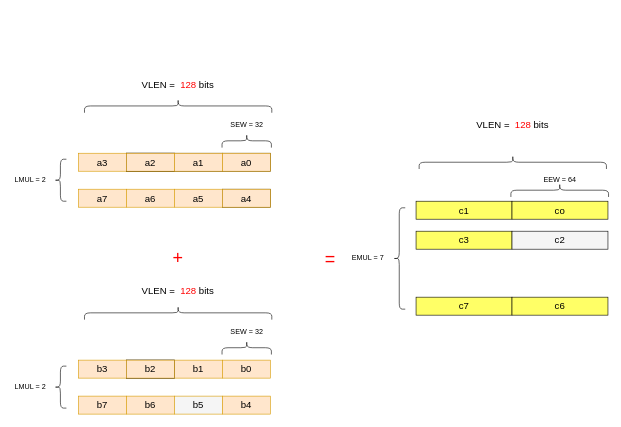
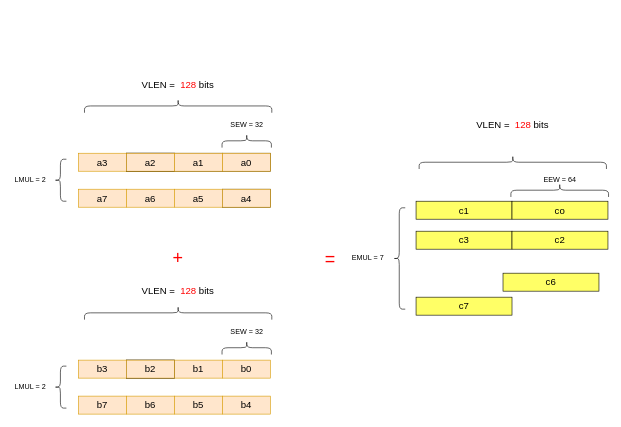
- <mxCell id="14" value="&lt;font style=&quot;font-size: 16px;&quot;&gt;c2&lt;/font&gt;" style="rounded=0;whiteSpace=wrap;html=1;fillColor=#f5f5f5;" parent="1" vertex="1"><mxGeometry x="853" y="385" width="160" height="30" as="geometry" /></mxCell>
+ <mxCell id="14" value="&lt;font style=&quot;font-size: 16px;&quot;&gt;c2&lt;/font&gt;" style="rounded=0;whiteSpace=wrap;html=1;fillColor=#FFFF66;" parent="1" vertex="1"><mxGeometry x="853" y="385" width="160" height="30" as="geometry" /></mxCell>
- <mxCell id="16" value="&lt;font style=&quot;font-size: 16px;&quot;&gt;c6&lt;/font&gt;" style="rounded=0;whiteSpace=wrap;html=1;fillColor=#FFFF66;" parent="1" vertex="1"><mxGeometry x="853" y="495" width="160" height="30" as="geometry" /></mxCell>
+ <mxCell id="16" value="&lt;font style=&quot;font-size: 16px;&quot;&gt;c6&lt;/font&gt;" style="rounded=0;whiteSpace=wrap;html=1;fillColor=#FFFF66;" parent="1" vertex="1"><mxGeometry x="838" y="455" width="160" height="30" as="geometry" /></mxCell>
- <mxCell id="31" value="&lt;font style=&quot;font-size: 16px;&quot;&gt;b5&lt;/font&gt;" style="rounded=0;whiteSpace=wrap;html=1;fillColor=#f5f5f5;strokeColor=#d79b00;" parent="1" vertex="1"><mxGeometry x="290" y="660" width="80" height="30" as="geometry" /></mxCell>
+ <mxCell id="31" value="&lt;font style=&quot;font-size: 16px;&quot;&gt;b5&lt;/font&gt;" style="rounded=0;whiteSpace=wrap;html=1;fillColor=#ffe6cc;strokeColor=#d79b00;" parent="1" vertex="1"><mxGeometry x="290" y="660" width="80" height="30" as="geometry" /></mxCell>
